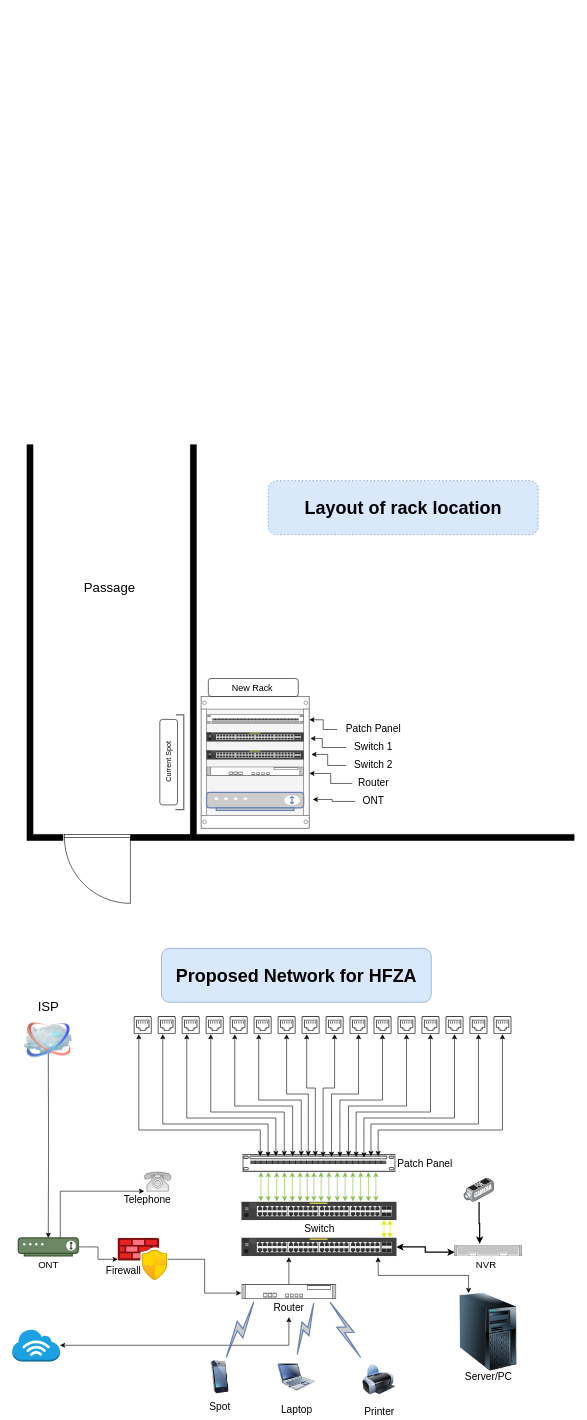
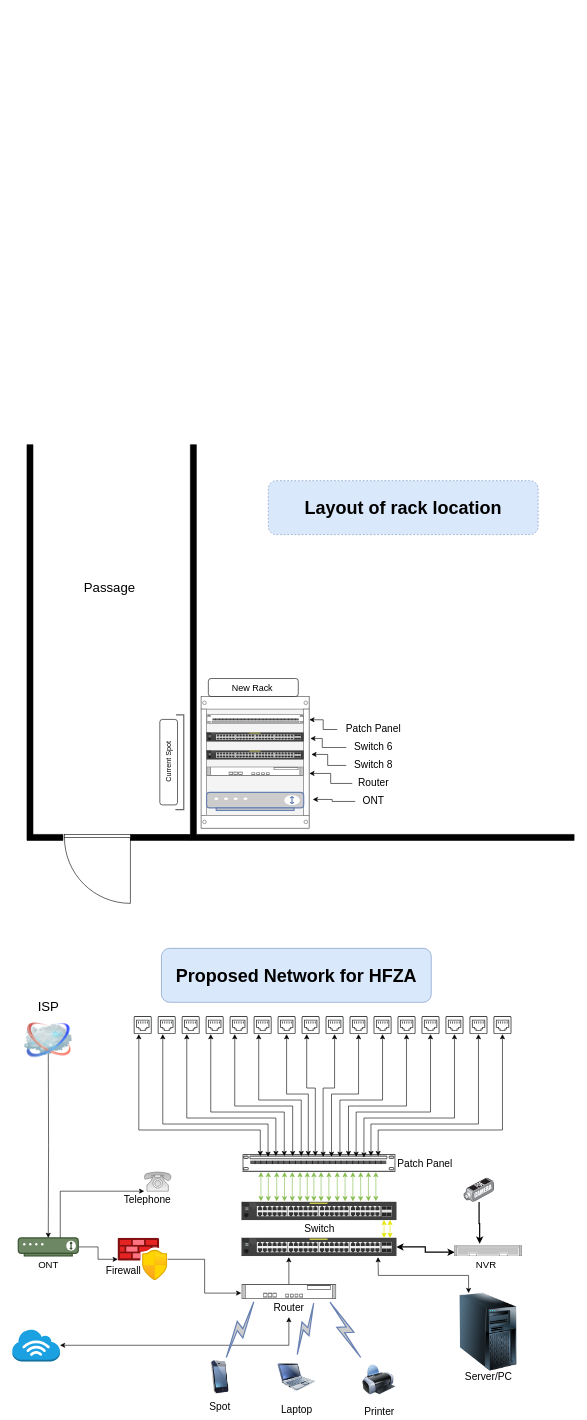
- <mxCell id="18" value="&lt;font style=&quot;font-size: 17px;&quot;&gt;Switch 1&lt;/font&gt;" style="text;html=1;align=center;verticalAlign=middle;resizable=0;points=[];autosize=1;strokeColor=none;fillColor=none;" vertex="1" parent="1"><mxGeometry x="577" y="1230" width="90" height="30" as="geometry" /></mxCell>
+ <mxCell id="18" value="&lt;font style=&quot;font-size: 17px;&quot;&gt;Switch 6&lt;/font&gt;" style="text;html=1;align=center;verticalAlign=middle;resizable=0;points=[];autosize=1;strokeColor=none;fillColor=none;" vertex="1" parent="1"><mxGeometry x="577" y="1230" width="90" height="30" as="geometry" /></mxCell>
- <mxCell id="20" value="&lt;font style=&quot;font-size: 17px;&quot;&gt;Switch 2&lt;/font&gt;" style="text;html=1;align=center;verticalAlign=middle;resizable=0;points=[];autosize=1;strokeColor=none;fillColor=none;" vertex="1" parent="1"><mxGeometry x="577" y="1260" width="90" height="30" as="geometry" /></mxCell>
+ <mxCell id="20" value="&lt;font style=&quot;font-size: 17px;&quot;&gt;Switch 8&lt;/font&gt;" style="text;html=1;align=center;verticalAlign=middle;resizable=0;points=[];autosize=1;strokeColor=none;fillColor=none;" vertex="1" parent="1"><mxGeometry x="577" y="1260" width="90" height="30" as="geometry" /></mxCell>
